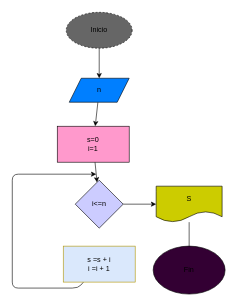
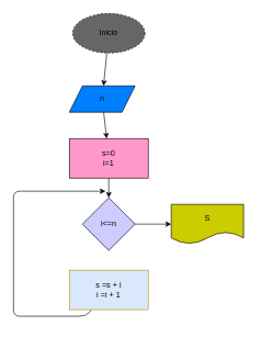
- <mxCell id="5" value="n" style="shape=parallelogram;perimeter=parallelogramPerimeter;whiteSpace=wrap;html=1;fixedSize=1;fillColor=#007FFF;" vertex="1" parent="1"><mxGeometry x="115" y="130" width="100" height="40" as="geometry" /></mxCell>
+ <mxCell id="5" value="n" style="shape=parallelogram;perimeter=parallelogramPerimeter;whiteSpace=wrap;html=1;fixedSize=1;fillColor=#007FFF;" vertex="1" parent="1"><mxGeometry x="105" y="130" width="100" height="40" as="geometry" /></mxCell>
- <mxCell id="7" value="&lt;font color=&quot;#000000&quot;&gt;s=0&lt;br&gt;i=1&lt;/font&gt;" style="rounded=0;whiteSpace=wrap;html=1;fillColor=#FF99CC;" vertex="1" parent="1"><mxGeometry x="95" y="210" width="120" height="60" as="geometry" /></mxCell>
+ <mxCell id="7" value="&lt;font color=&quot;#000000&quot;&gt;s=0&lt;br&gt;i=1&lt;/font&gt;" style="rounded=0;whiteSpace=wrap;html=1;fillColor=#FF99CC;" vertex="1" parent="1"><mxGeometry x="105" y="210" width="120" height="60" as="geometry" /></mxCell>
- <mxCell id="12" style="edgeStyle=none;html=1;endArrow=none;endFill=0;" edge="1" parent="1" source="13" target="14"><mxGeometry relative="1" as="geometry" /></mxCell>
- <mxCell id="14" value="Fin" style="ellipse;whiteSpace=wrap;html=1;fillColor=#330033;" vertex="1" parent="1"><mxGeometry x="255" y="410" width="120" height="80" as="geometry" /></mxCell>
